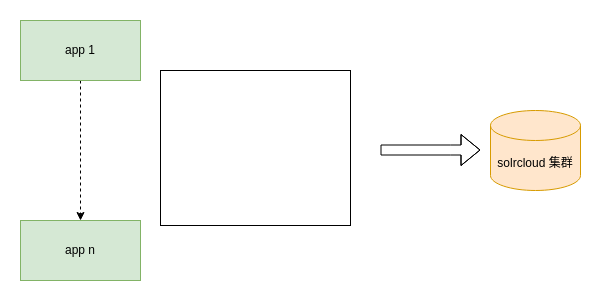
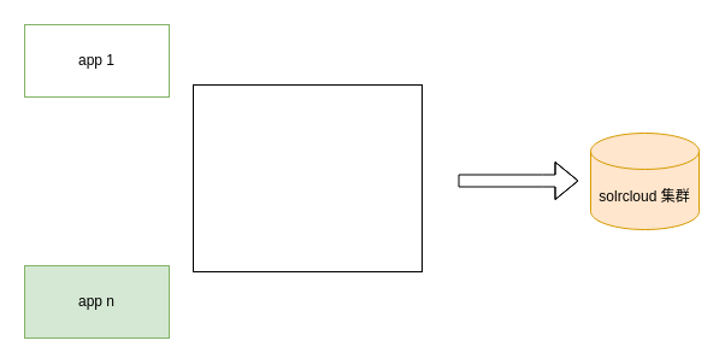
- <mxCell id="3" value="app 1" style="rounded=0;whiteSpace=wrap;html=1;fillColor=#d5e8d4;strokeColor=#82b366;" vertex="1" parent="1"><mxGeometry x="20" y="20" width="120" height="60" as="geometry" /></mxCell>
+ <mxCell id="3" value="app 1" style="rounded=0;whiteSpace=wrap;html=1;fillColor=#ffffff;strokeColor=#82b366;" vertex="1" parent="1"><mxGeometry x="20" y="20" width="120" height="60" as="geometry" /></mxCell>
- <mxCell id="2" value="" style="rounded=0;orthogonalLoop=1;jettySize=auto;html=1;dashed=1;" edge="1" parent="1" source="3" target="4"><mxGeometry relative="1" as="geometry" /></mxCell>
